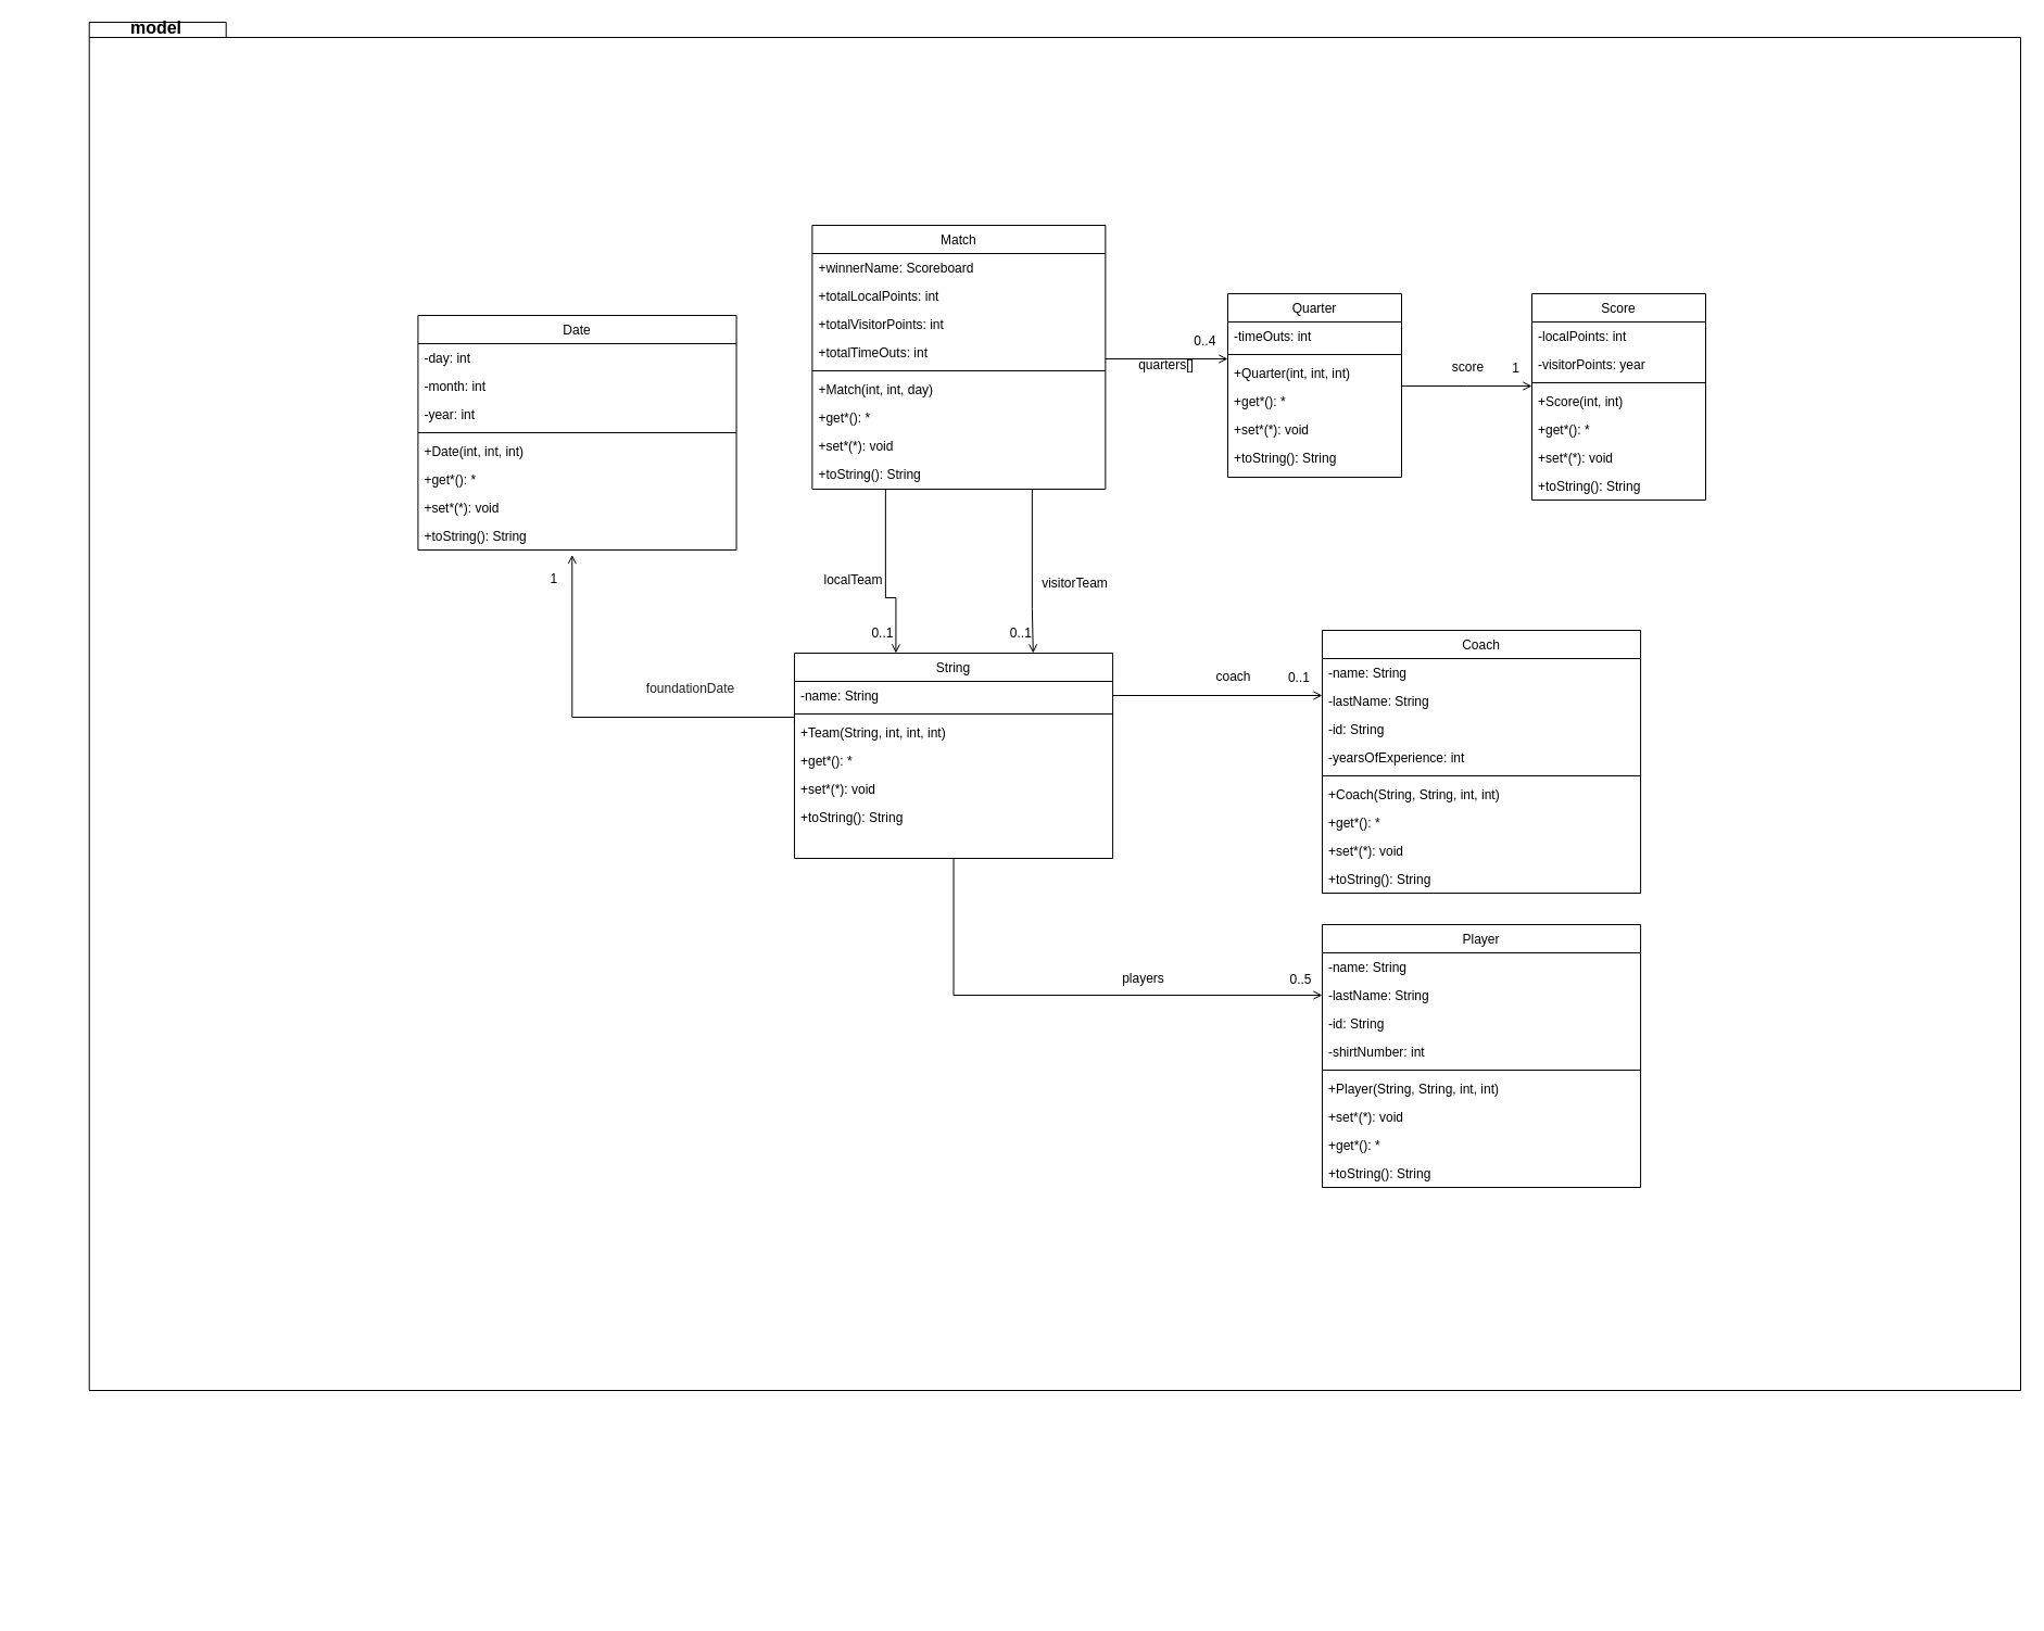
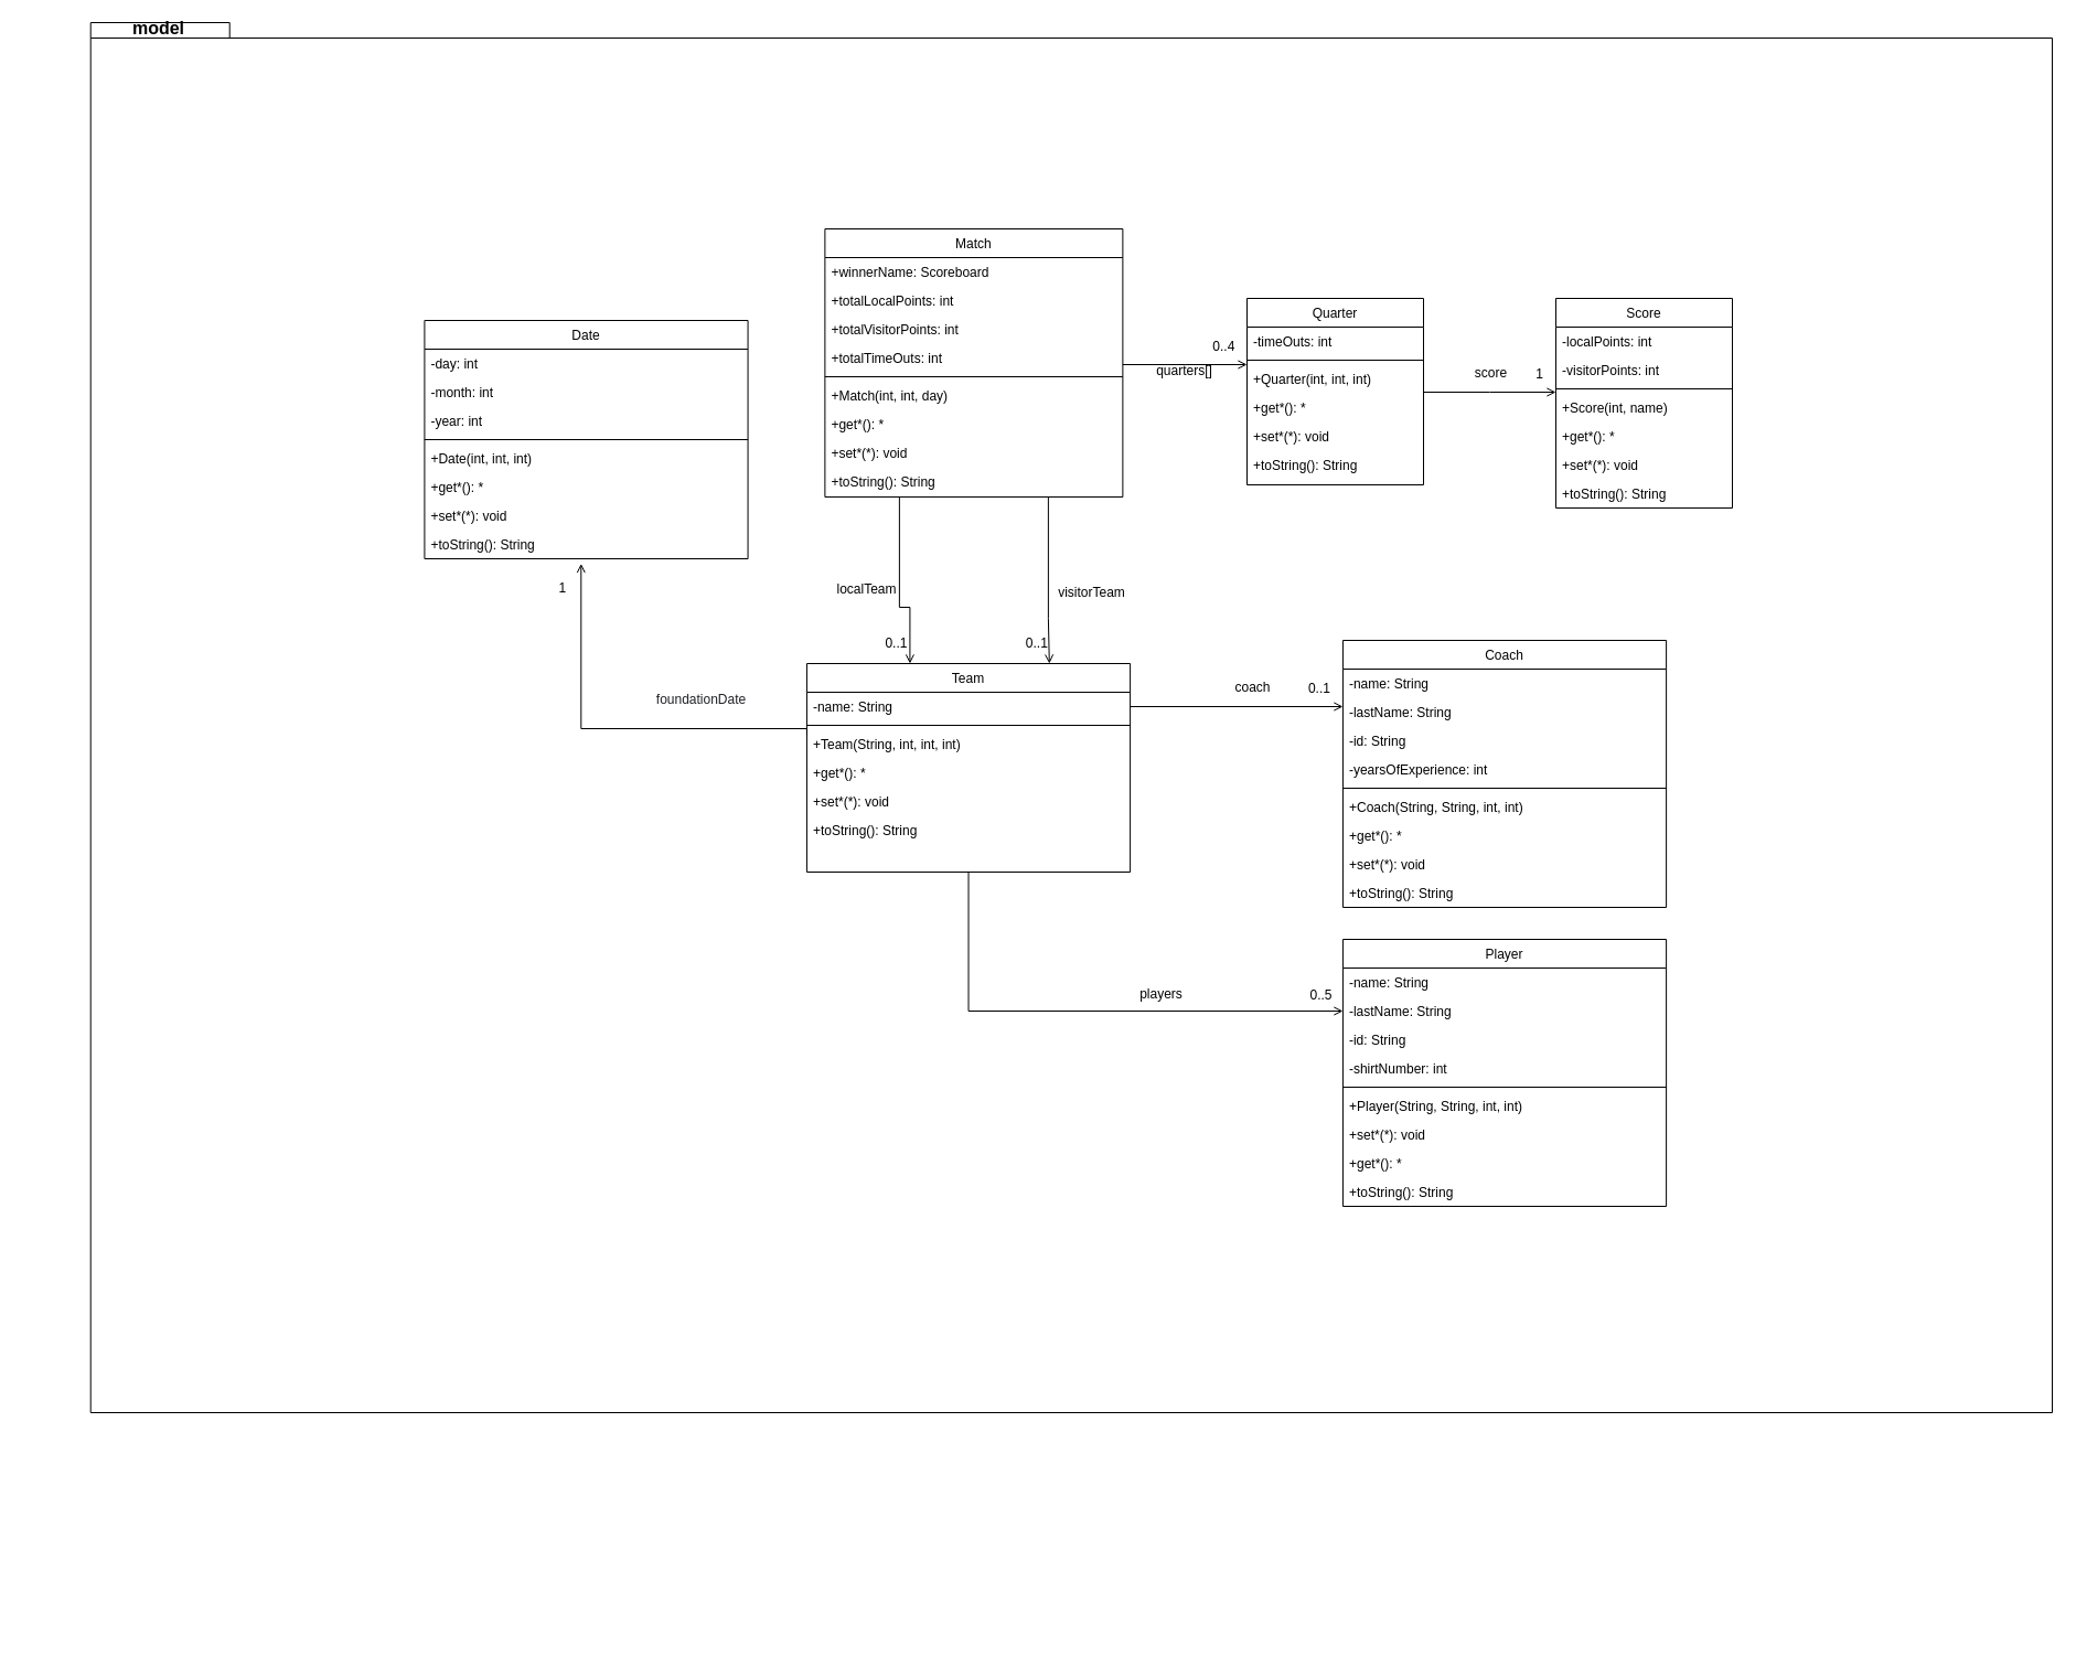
- <mxCell id="96" value="-visitorPoints: year" style="text;align=left;verticalAlign=top;spacingLeft=4;spacingRight=4;overflow=hidden;rotatable=0;points=[[0,0.5],[1,0.5]];portConstraint=eastwest;" parent="94" vertex="1"><mxGeometry y="52" width="160" height="26" as="geometry" /></mxCell>
+ <mxCell id="96" value="-visitorPoints: int" style="text;align=left;verticalAlign=top;spacingLeft=4;spacingRight=4;overflow=hidden;rotatable=0;points=[[0,0.5],[1,0.5]];portConstraint=eastwest;" parent="94" vertex="1"><mxGeometry y="52" width="160" height="26" as="geometry" /></mxCell>
- <mxCell id="98" value="+Score(int, int)" style="text;align=left;verticalAlign=top;spacingLeft=4;spacingRight=4;overflow=hidden;rotatable=0;points=[[0,0.5],[1,0.5]];portConstraint=eastwest;" parent="94" vertex="1"><mxGeometry y="86" width="160" height="26" as="geometry" /></mxCell>
+ <mxCell id="98" value="+Score(int, name)" style="text;align=left;verticalAlign=top;spacingLeft=4;spacingRight=4;overflow=hidden;rotatable=0;points=[[0,0.5],[1,0.5]];portConstraint=eastwest;" parent="94" vertex="1"><mxGeometry y="86" width="160" height="26" as="geometry" /></mxCell>
- <mxCell id="58" value="String" style="swimlane;fontStyle=0;align=center;verticalAlign=top;childLayout=stackLayout;horizontal=1;startSize=26;horizontalStack=0;resizeParent=1;resizeLast=0;collapsible=1;marginBottom=0;rounded=0;shadow=0;strokeWidth=1;" parent="23" vertex="1"><mxGeometry x="710.96" y="491" width="293.14" height="189" as="geometry"><mxRectangle x="550" y="140" width="160" height="26" as="alternateBounds" /></mxGeometry></mxCell>
+ <mxCell id="58" value="Team" style="swimlane;fontStyle=0;align=center;verticalAlign=top;childLayout=stackLayout;horizontal=1;startSize=26;horizontalStack=0;resizeParent=1;resizeLast=0;collapsible=1;marginBottom=0;rounded=0;shadow=0;strokeWidth=1;" parent="23" vertex="1"><mxGeometry x="710.96" y="491" width="293.14" height="189" as="geometry"><mxRectangle x="550" y="140" width="160" height="26" as="alternateBounds" /></mxGeometry></mxCell>
